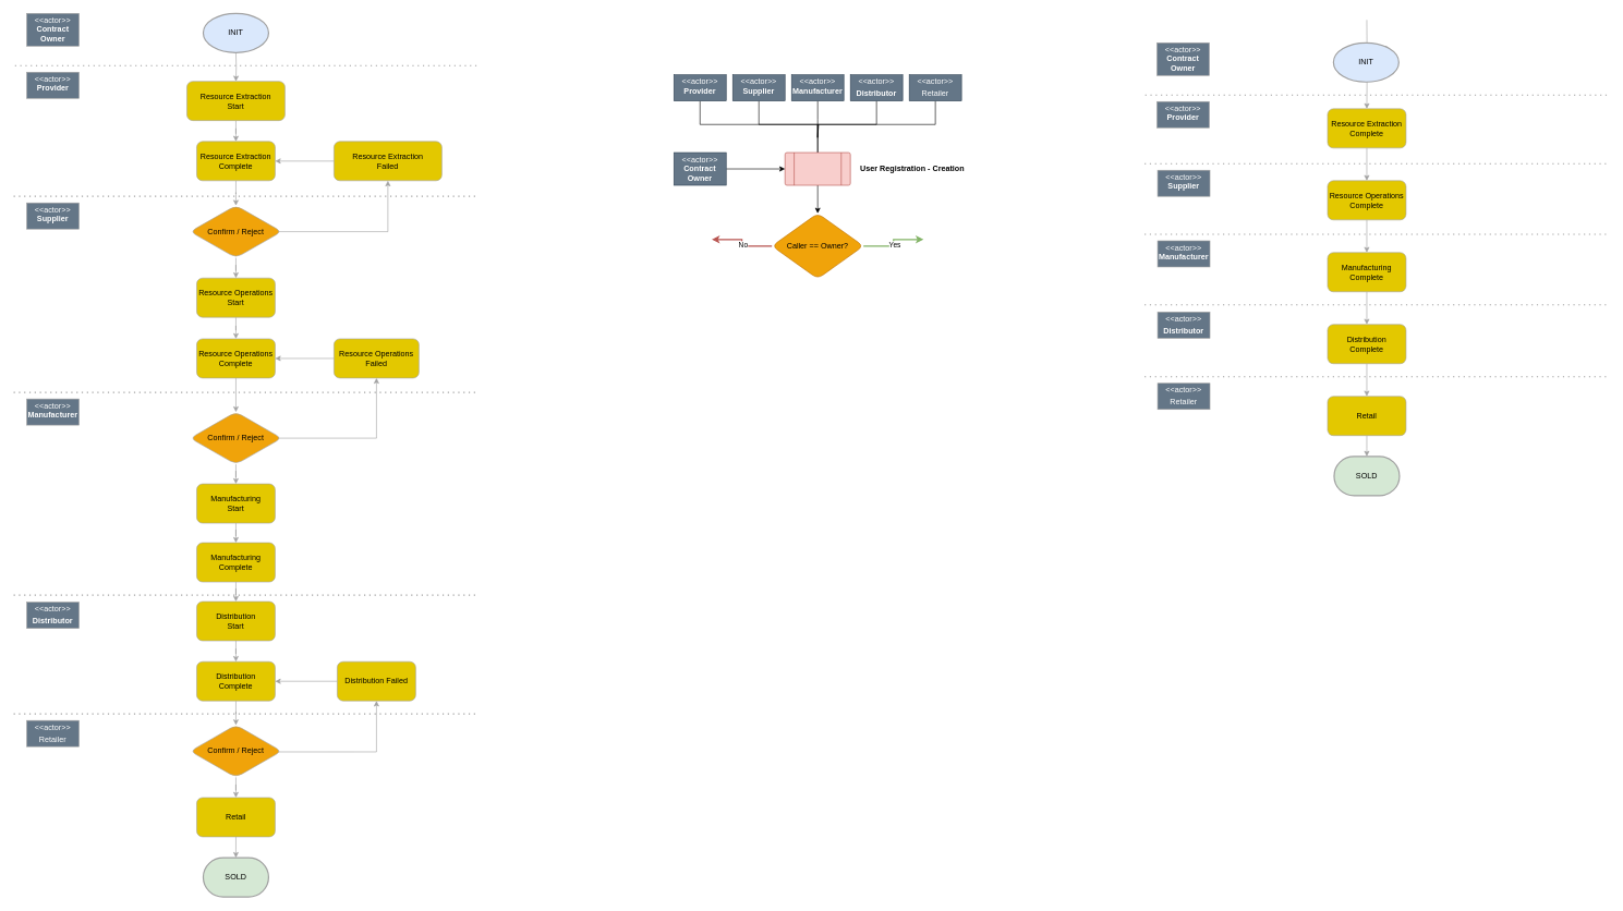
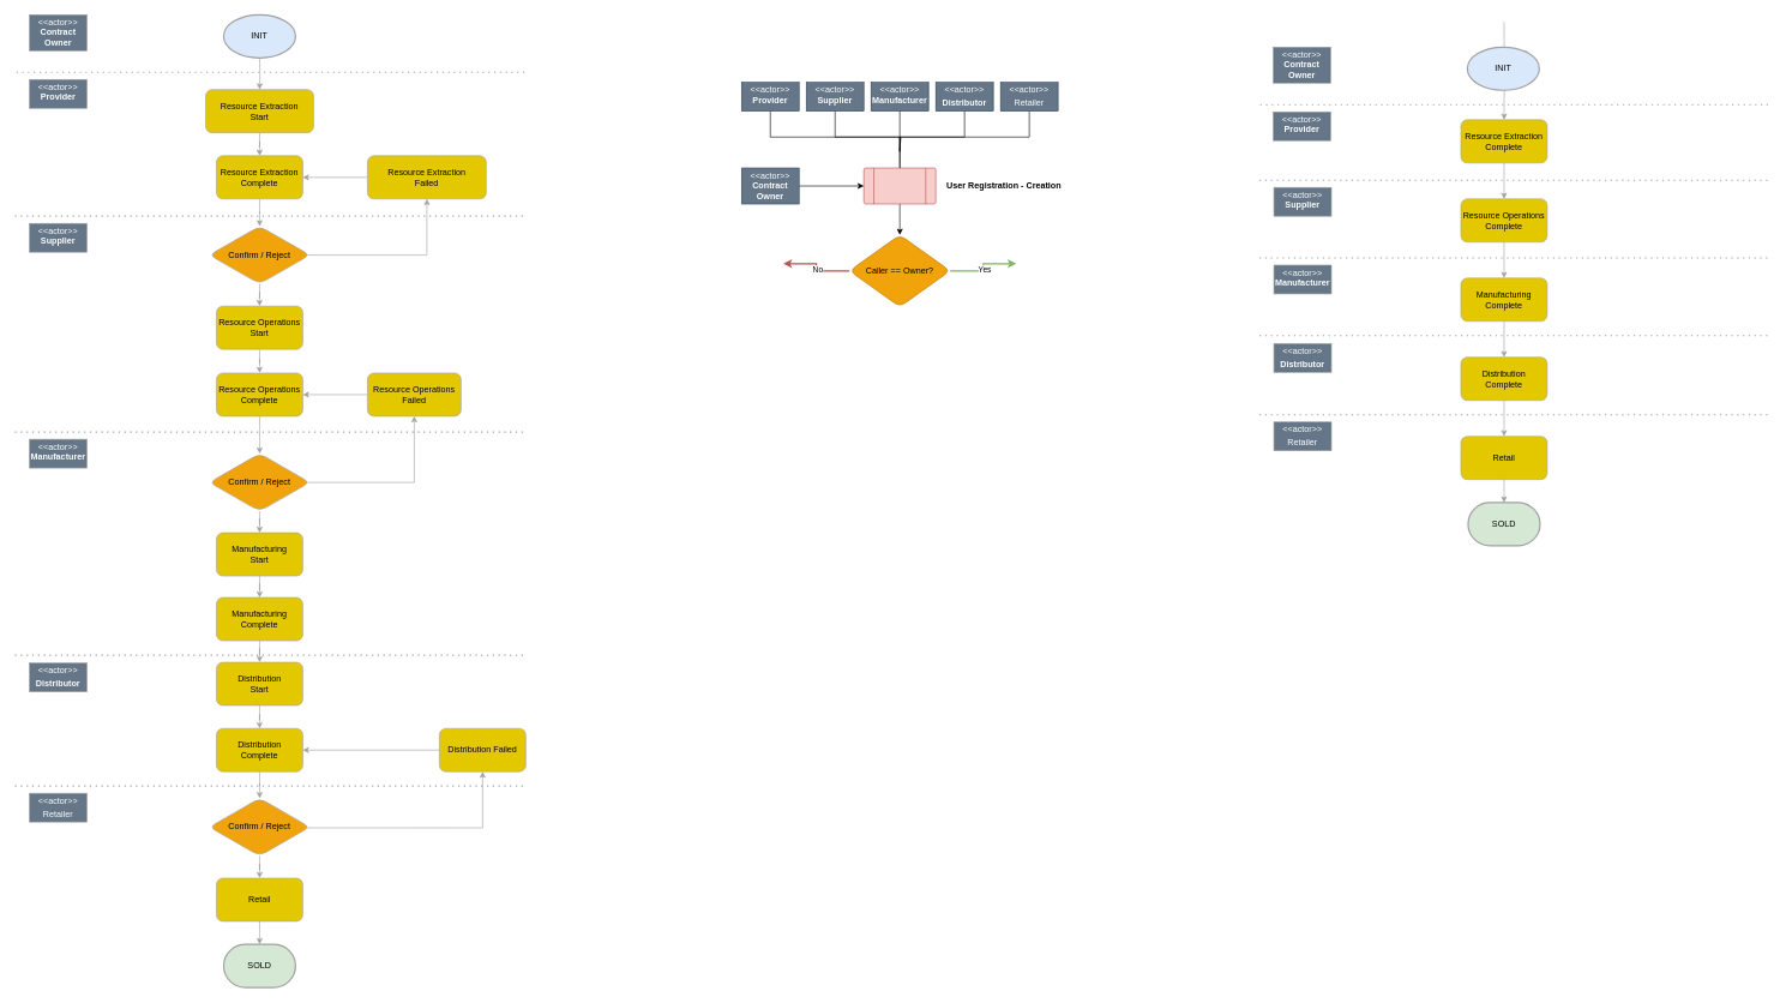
- <mxCell id="38" value="Distribution Failed" style="whiteSpace=wrap;html=1;rounded=1;fillColor=#e3c800;fontColor=#000000;strokeColor=#A1A1A1;" parent="1" vertex="1"><mxGeometry x="515" y="1012" width="120" height="60" as="geometry" /></mxCell>
+ <mxCell id="38" value="Distribution Failed" style="whiteSpace=wrap;html=1;rounded=1;fillColor=#e3c800;fontColor=#000000;strokeColor=#A1A1A1;" parent="1" vertex="1"><mxGeometry x="610" y="1012" width="120" height="60" as="geometry" /></mxCell>
